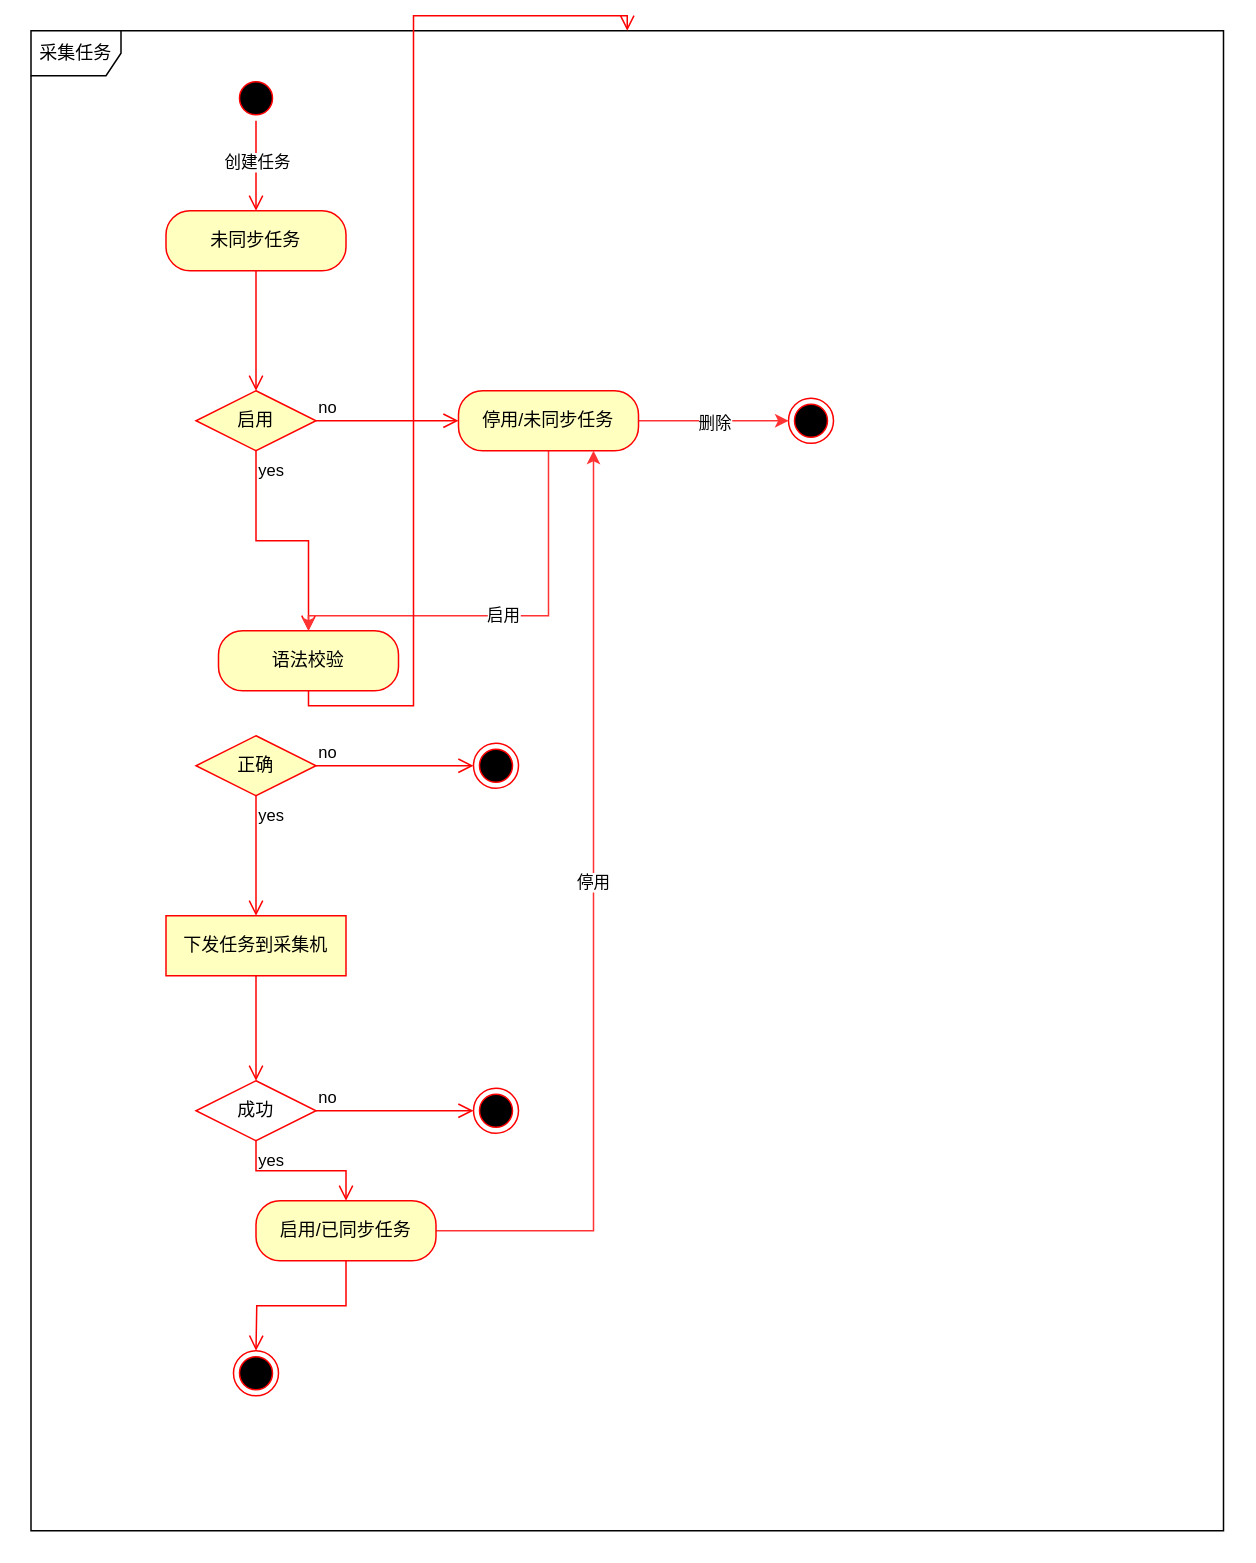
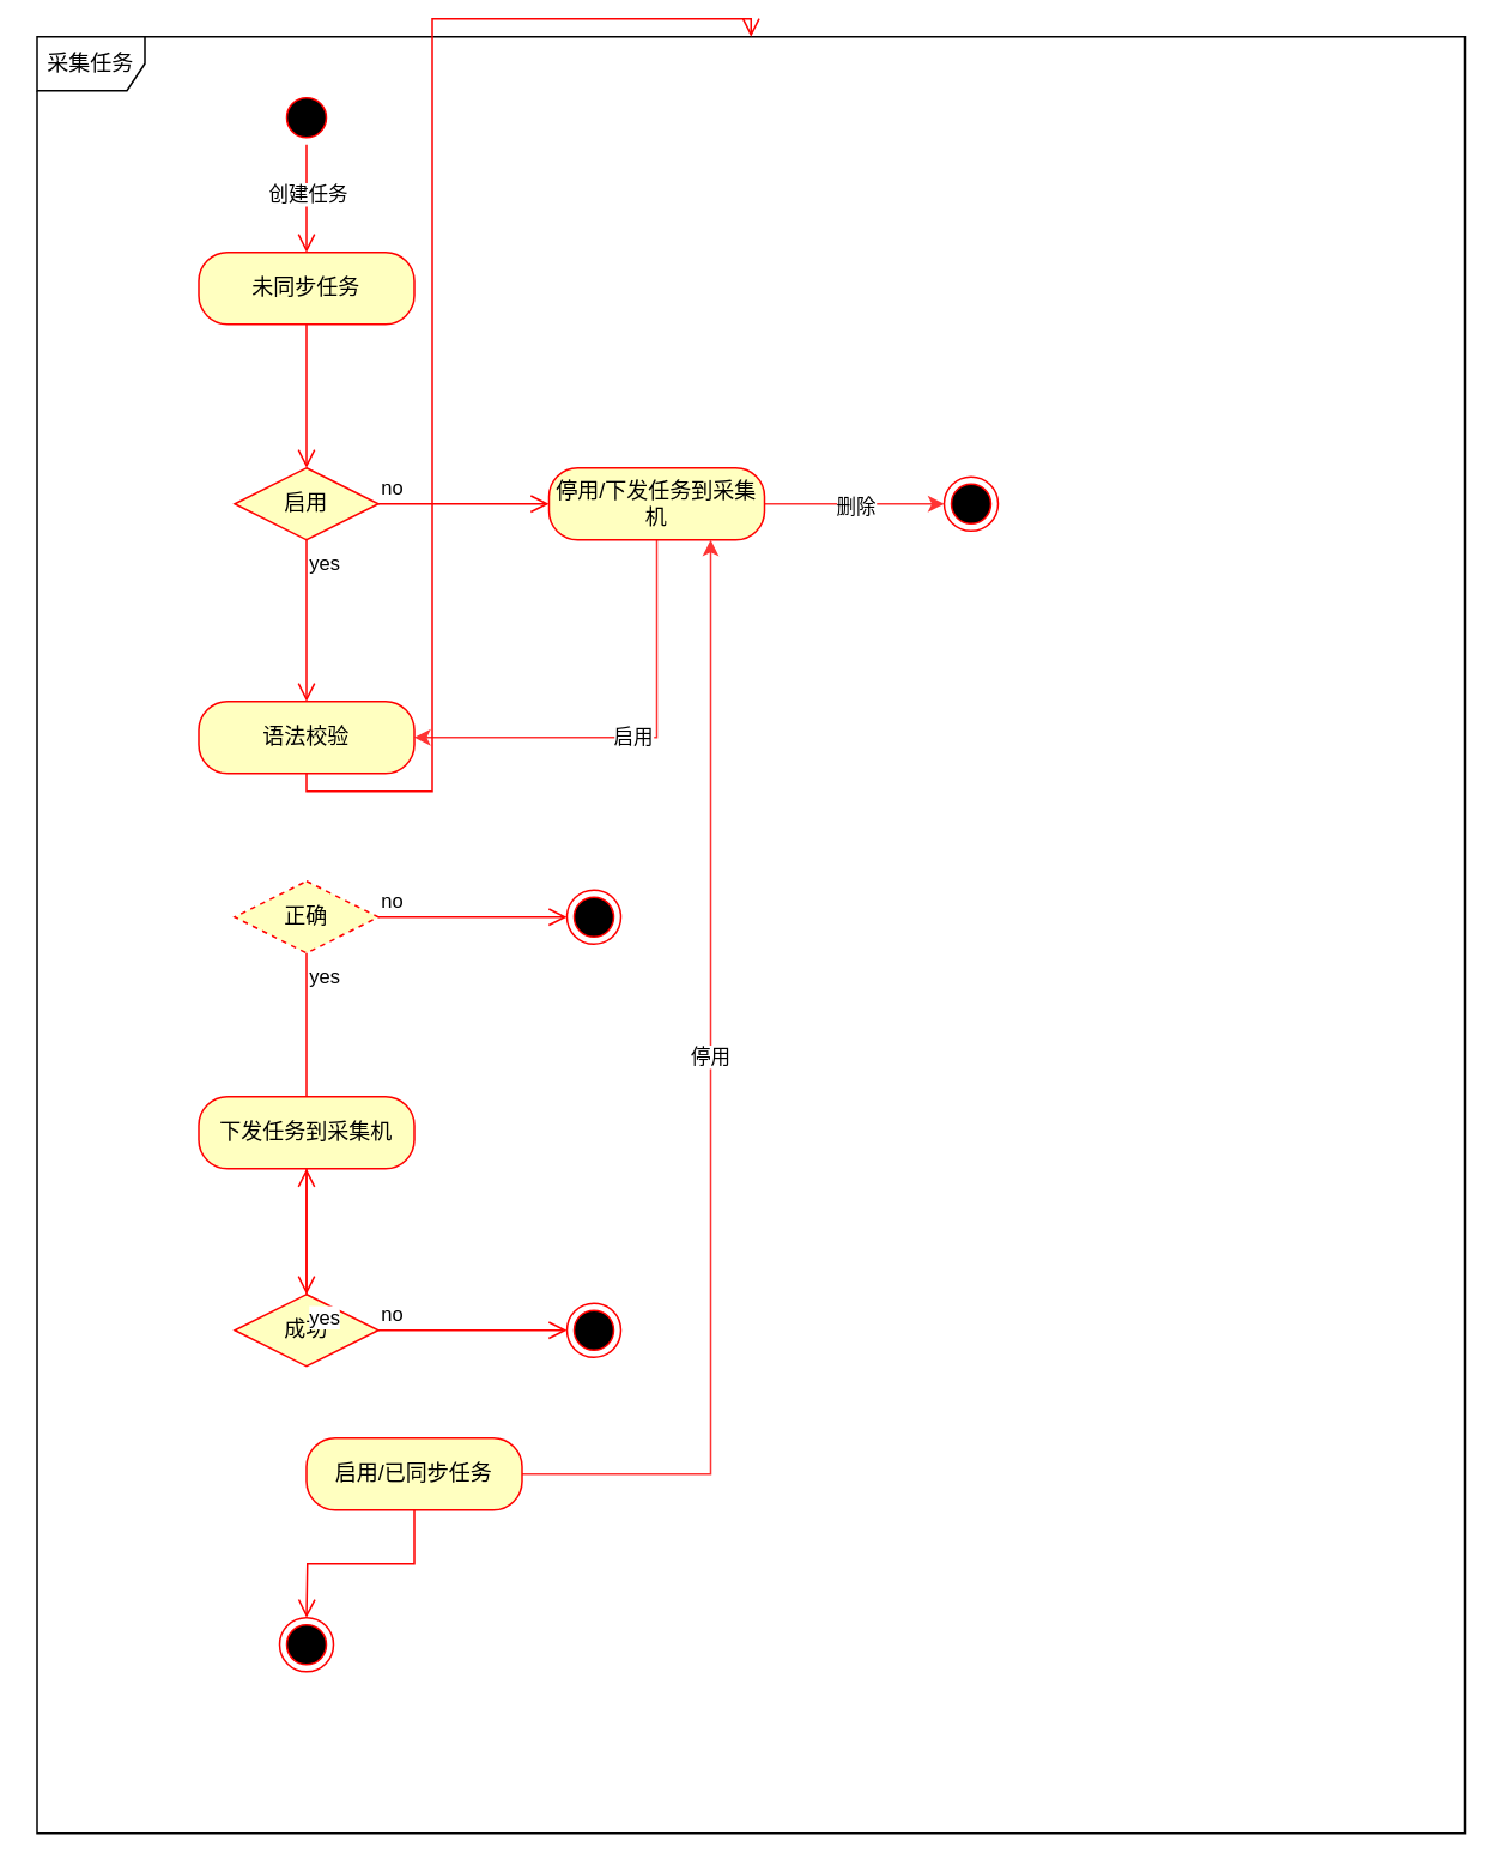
- <mxCell id="12" value="停用/未同步任务" style="rounded=1;whiteSpace=wrap;html=1;arcSize=40;fontColor=#000000;fillColor=#ffffc0;strokeColor=#ff0000;" vertex="1" parent="1"><mxGeometry x="305" y="260" width="120" height="40" as="geometry" /></mxCell>
+ <mxCell id="12" value="停用/下发任务到采集机" style="rounded=1;whiteSpace=wrap;html=1;arcSize=40;fontColor=#000000;fillColor=#ffffc0;strokeColor=#ff0000;" vertex="1" parent="1"><mxGeometry x="305" y="260" width="120" height="40" as="geometry" /></mxCell>
- <mxCell id="14" value="语法校验" style="rounded=1;whiteSpace=wrap;html=1;arcSize=40;fontColor=#000000;fillColor=#ffffc0;strokeColor=#ff0000;" vertex="1" parent="1"><mxGeometry x="145" y="420" width="120" height="40" as="geometry" /></mxCell>
+ <mxCell id="14" value="语法校验" style="rounded=1;whiteSpace=wrap;html=1;arcSize=40;fontColor=#000000;fillColor=#ffffc0;strokeColor=#ff0000;" vertex="1" parent="1"><mxGeometry x="110" y="390" width="120" height="40" as="geometry" /></mxCell>
- <mxCell id="16" value="正确" style="rhombus;whiteSpace=wrap;html=1;fillColor=#ffffc0;strokeColor=#ff0000;" vertex="1" parent="1"><mxGeometry x="130" y="490" width="80" height="40" as="geometry" /></mxCell>
+ <mxCell id="16" value="正确" style="rhombus;whiteSpace=wrap;html=1;fillColor=#ffffc0;strokeColor=#ff0000;dashed=1;" vertex="1" parent="1"><mxGeometry x="130" y="490" width="80" height="40" as="geometry" /></mxCell>
- <mxCell id="18" value="yes" style="edgeStyle=orthogonalEdgeStyle;html=1;align=left;verticalAlign=top;endArrow=open;endSize=8;strokeColor=#ff0000;rounded=0;exitX=0.5;exitY=1;exitDx=0;exitDy=0;entryX=0.5;entryY=0;entryDx=0;entryDy=0;" edge="1" source="16" parent="1" target="21"><mxGeometry x="-1" relative="1" as="geometry"><mxPoint x="170" y="645" as="targetPoint" /><Array as="points" /></mxGeometry></mxCell>
+ <mxCell id="18" value="yes" style="edgeStyle=orthogonalEdgeStyle;html=1;align=left;verticalAlign=top;endArrow=none;endSize=8;strokeColor=#ff0000;rounded=0;exitX=0.5;exitY=1;exitDx=0;exitDy=0;entryX=0.5;entryY=0;entryDx=0;entryDy=0;" edge="1" source="16" parent="1" target="21"><mxGeometry x="-1" relative="1" as="geometry"><mxPoint x="170" y="645" as="targetPoint" /><Array as="points" /></mxGeometry></mxCell>
- <mxCell id="21" value="下发任务到采集机" style="whiteSpace=wrap;html=1;arcSize=40;fontColor=#000000;fillColor=#ffffc0;strokeColor=#ff0000;rounded=0;" vertex="1" parent="1"><mxGeometry x="110" y="610" width="120" height="40" as="geometry" /></mxCell>
+ <mxCell id="21" value="下发任务到采集机" style="rounded=1;whiteSpace=wrap;html=1;arcSize=40;fontColor=#000000;fillColor=#ffffc0;strokeColor=#ff0000;" vertex="1" parent="1"><mxGeometry x="110" y="610" width="120" height="40" as="geometry" /></mxCell>
- <mxCell id="23" value="成功" style="rhombus;whiteSpace=wrap;html=1;fillColor=#ffffff;strokeColor=#ff0000;" vertex="1" parent="1"><mxGeometry x="130" y="720" width="80" height="40" as="geometry" /></mxCell>
+ <mxCell id="23" value="成功" style="rhombus;whiteSpace=wrap;html=1;fillColor=#ffffc0;strokeColor=#ff0000;" vertex="1" parent="1"><mxGeometry x="130" y="720" width="80" height="40" as="geometry" /></mxCell>
- <mxCell id="25" value="yes" style="edgeStyle=orthogonalEdgeStyle;html=1;align=left;verticalAlign=top;endArrow=open;endSize=8;strokeColor=#ff0000;rounded=0;" edge="1" source="23" parent="1" target="28"><mxGeometry x="-1" relative="1" as="geometry"><mxPoint x="170" y="820" as="targetPoint" /></mxGeometry></mxCell>
+ <mxCell id="25" value="yes" style="edgeStyle=orthogonalEdgeStyle;html=1;align=left;verticalAlign=top;endArrow=open;endSize=8;strokeColor=#ff0000;rounded=0;" edge="1" source="23" parent="1" target="21"><mxGeometry x="-1" relative="1" as="geometry"><mxPoint x="170" y="820" as="targetPoint" /></mxGeometry></mxCell>
